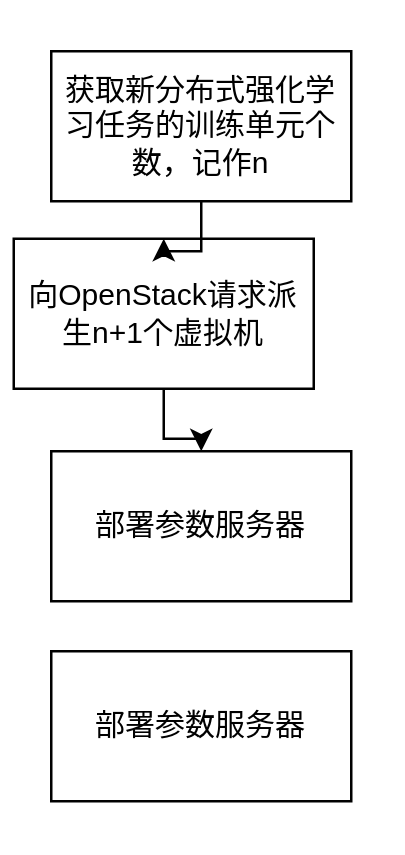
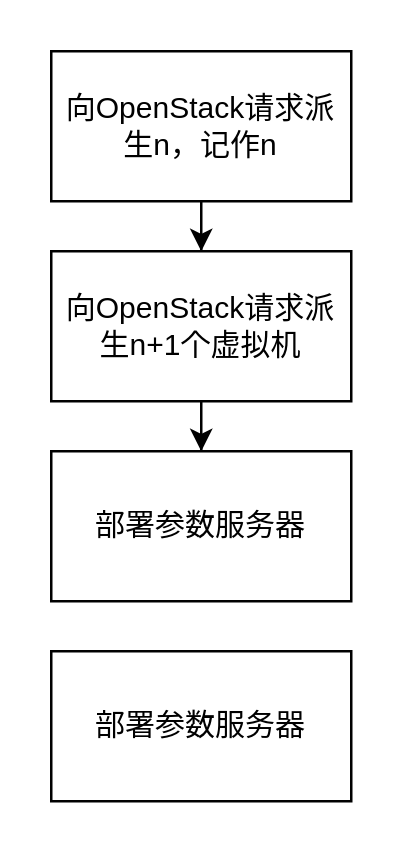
- <mxCell id="6" value="获取新分布式强化学习任务的训练单元个数，记作n" style="rounded=0;whiteSpace=wrap;html=1;" vertex="1" parent="1"><mxGeometry x="20" y="20" width="120" height="60" as="geometry" /></mxCell>
+ <mxCell id="6" value="向OpenStack请求派生n，记作n" style="rounded=0;whiteSpace=wrap;html=1;" vertex="1" parent="1"><mxGeometry x="20" y="20" width="120" height="60" as="geometry" /></mxCell>
- <mxCell id="3" value="向OpenStack请求派生n+1个虚拟机" style="rounded=0;whiteSpace=wrap;html=1;" vertex="1" parent="1"><mxGeometry x="5" y="95" width="120" height="60" as="geometry" /></mxCell>
+ <mxCell id="3" value="向OpenStack请求派生n+1个虚拟机" style="rounded=0;whiteSpace=wrap;html=1;" vertex="1" parent="1"><mxGeometry x="20" y="100" width="120" height="60" as="geometry" /></mxCell>
